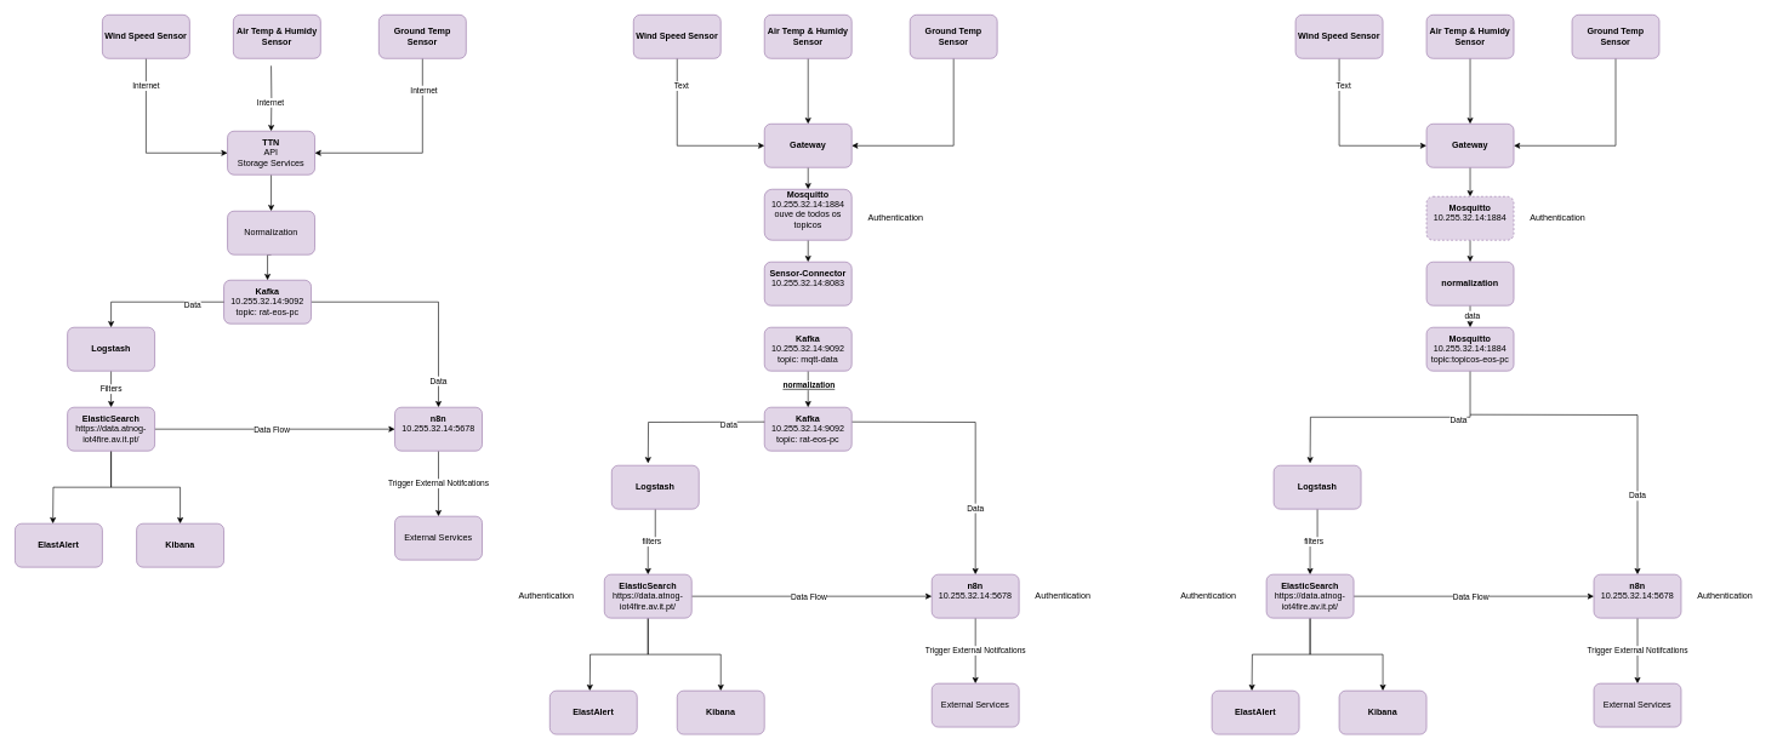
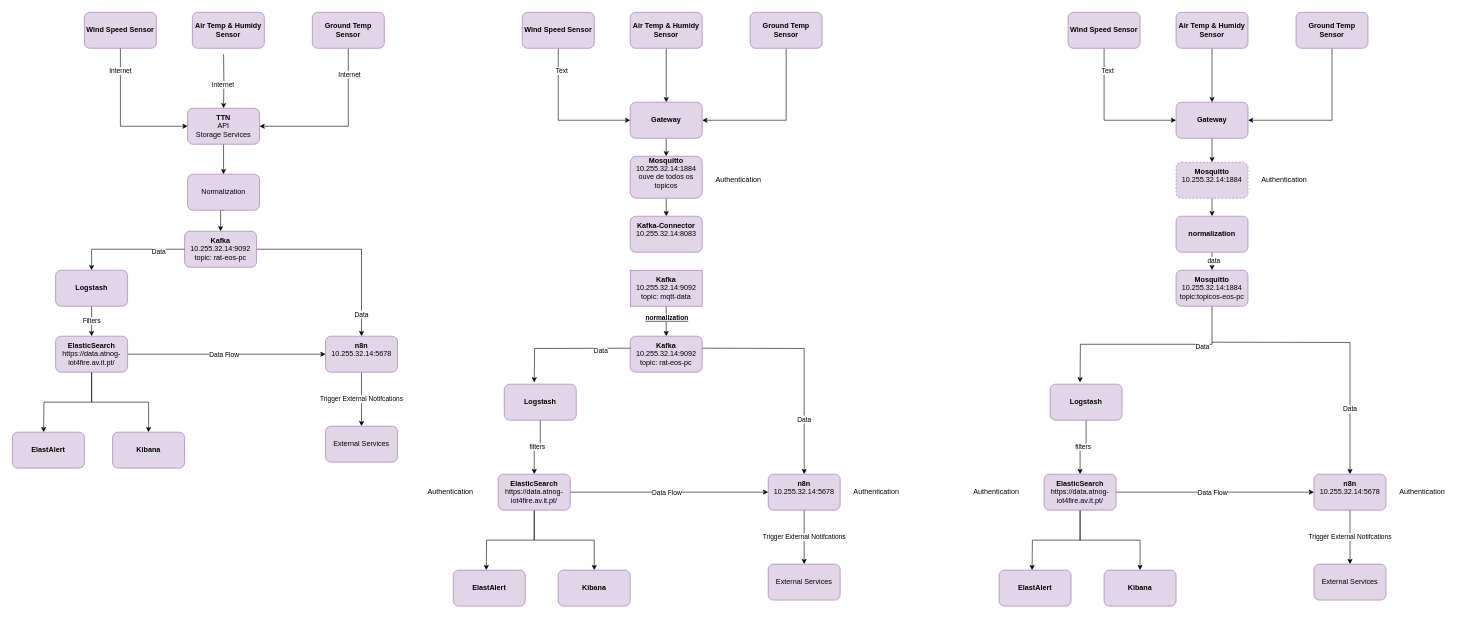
- <mxCell id="60" value="&lt;b&gt;Sensor-Connector&lt;/b&gt;&lt;div&gt;&lt;div&gt;10.255.32.14:8083&lt;/div&gt;&lt;/div&gt;&lt;div&gt;&lt;br&gt;&lt;/div&gt;" style="rounded=1;whiteSpace=wrap;html=1;fillColor=#e1d5e7;strokeColor=#9673a6;" parent="1" vertex="1"><mxGeometry x="1050" y="360" width="120" height="60" as="geometry" /></mxCell>
+ <mxCell id="60" value="&lt;b&gt;Kafka-Connector&lt;/b&gt;&lt;div&gt;&lt;div&gt;10.255.32.14:8083&lt;/div&gt;&lt;/div&gt;&lt;div&gt;&lt;br&gt;&lt;/div&gt;" style="rounded=1;whiteSpace=wrap;html=1;fillColor=#e1d5e7;strokeColor=#9673a6;" parent="1" vertex="1"><mxGeometry x="1050" y="360" width="120" height="60" as="geometry" /></mxCell>
- <mxCell id="63" value="&lt;b&gt;Kafka&lt;/b&gt;&lt;div&gt;&lt;div&gt;10.255.32.14:9092&lt;/div&gt;&lt;/div&gt;&lt;div&gt;topic: mqtt-data&lt;br&gt;&lt;/div&gt;" style="rounded=1;whiteSpace=wrap;html=1;fillColor=#e1d5e7;strokeColor=#9673a6;" parent="1" vertex="1"><mxGeometry x="1050" y="450" width="120" height="60" as="geometry" /></mxCell>
+ <mxCell id="63" value="&lt;b&gt;Kafka&lt;/b&gt;&lt;div&gt;&lt;div&gt;10.255.32.14:9092&lt;/div&gt;&lt;/div&gt;&lt;div&gt;topic: mqtt-data&lt;br&gt;&lt;/div&gt;" style="whiteSpace=wrap;html=1;fillColor=#e1d5e7;strokeColor=#9673a6;rounded=0;" parent="1" vertex="1"><mxGeometry x="1050" y="450" width="120" height="60" as="geometry" /></mxCell>
